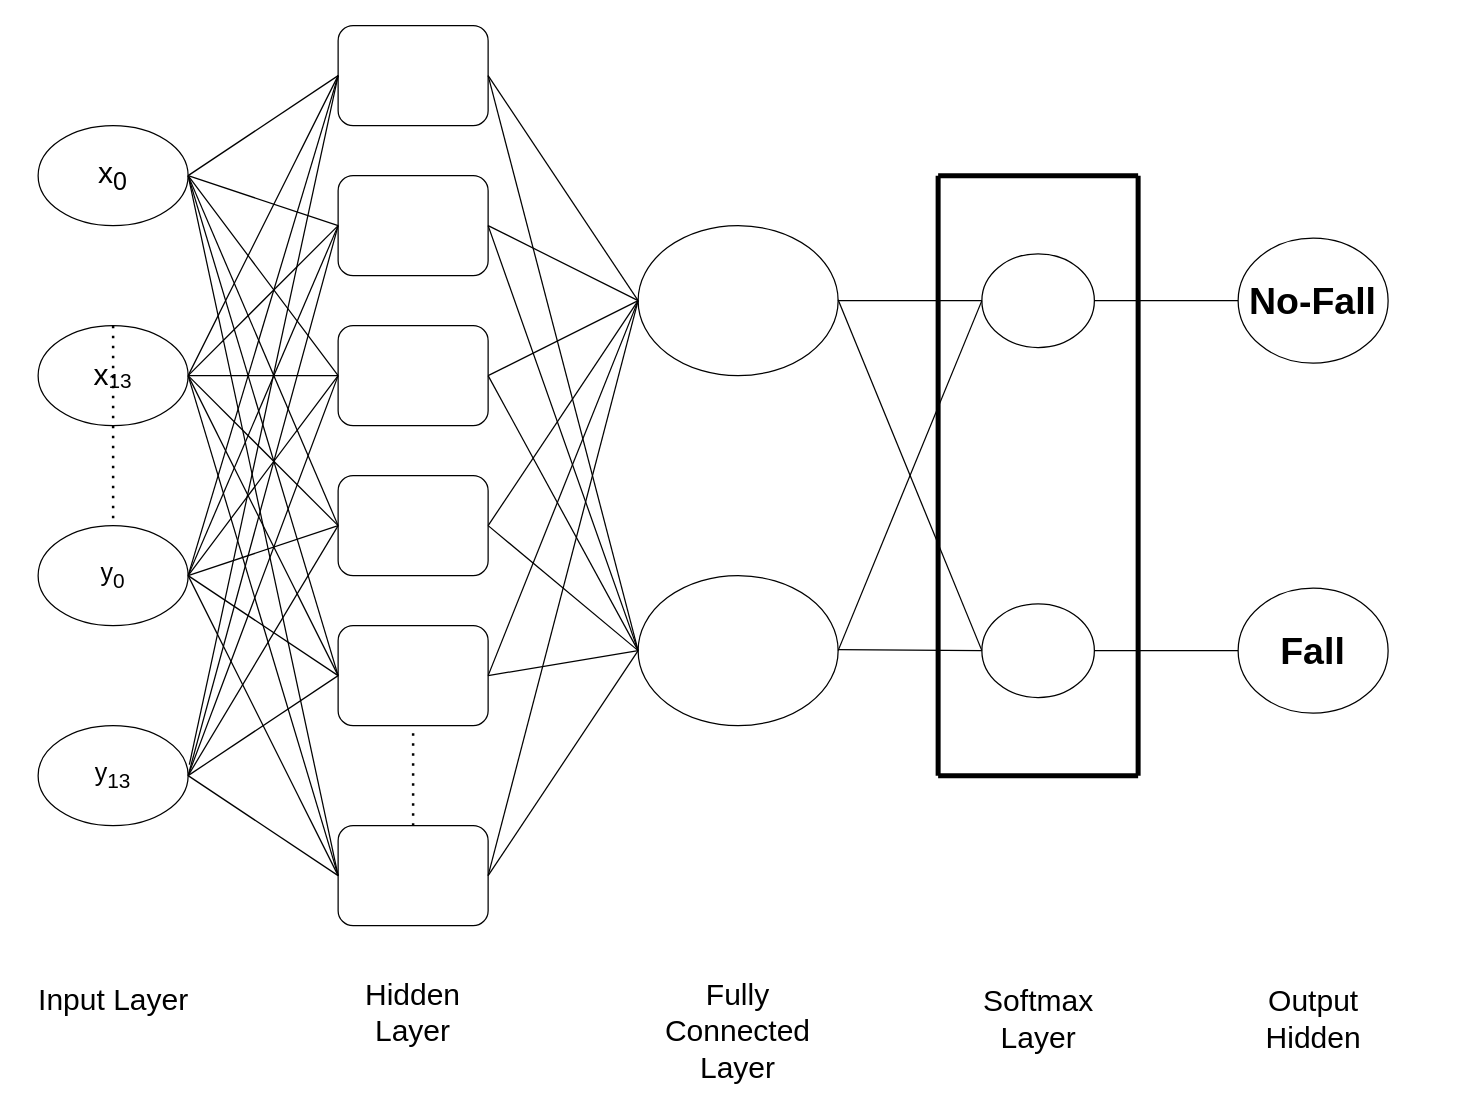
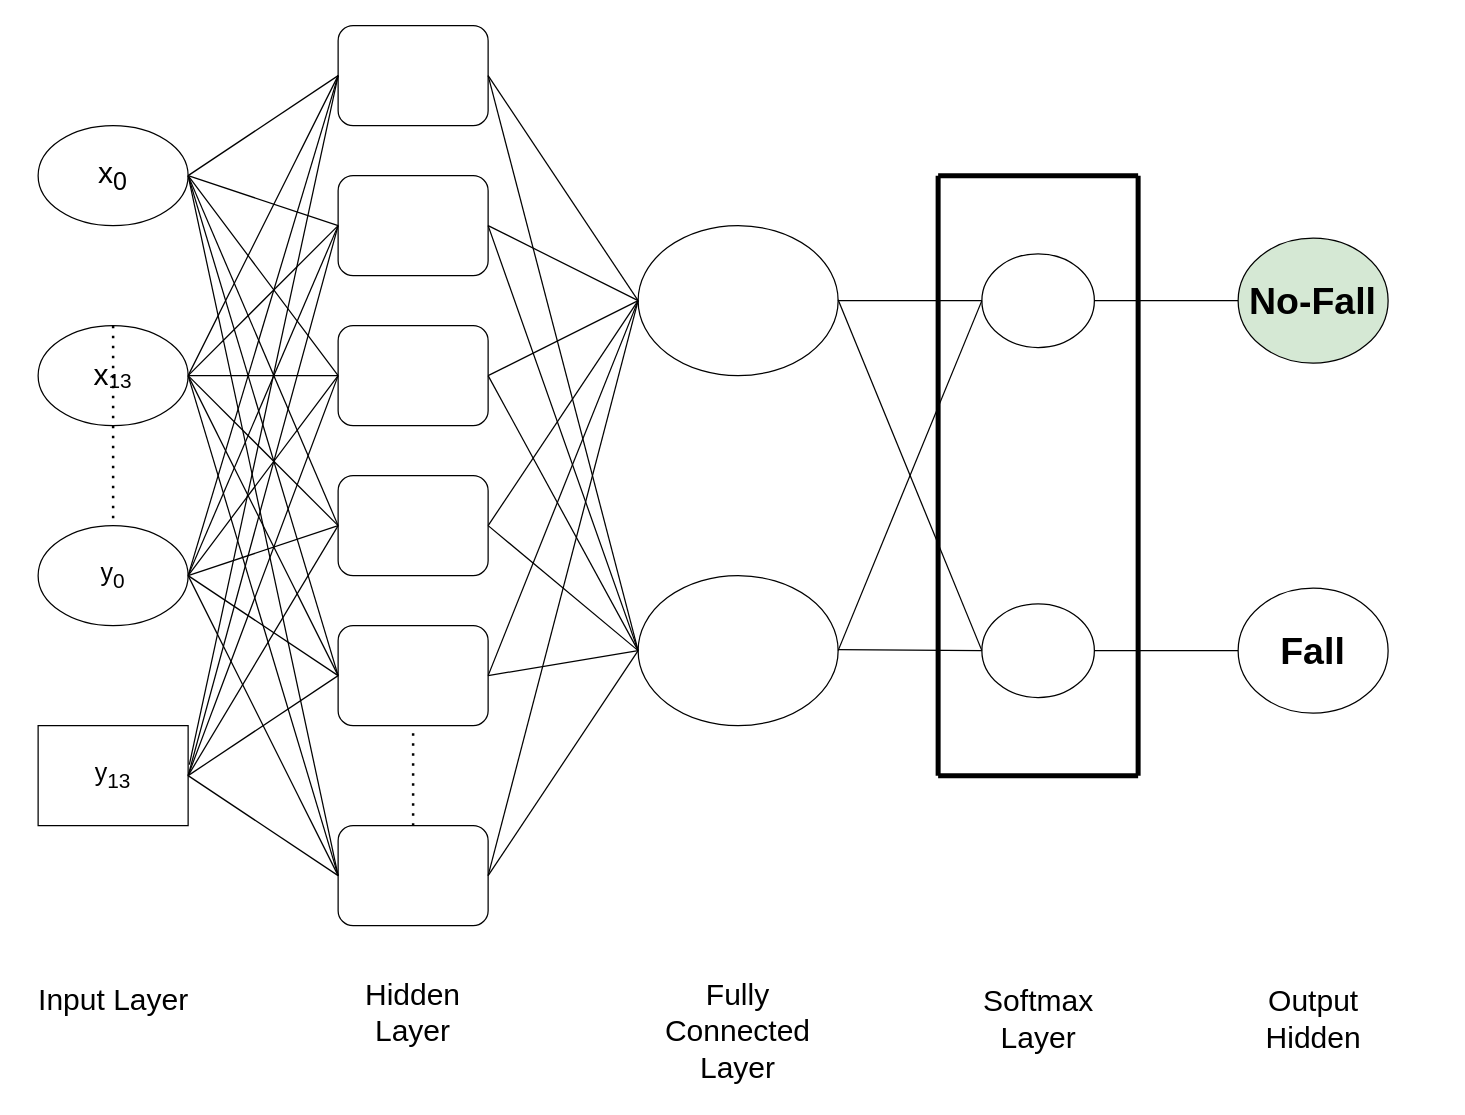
- <mxCell id="19" value="&lt;span style=&quot;font-size: 30px;&quot;&gt;No-Fall&lt;/span&gt;" style="ellipse;whiteSpace=wrap;html=1;fontStyle=1;" parent="2" vertex="1"><mxGeometry x="990" y="190" width="120" height="100" as="geometry" /></mxCell>
+ <mxCell id="19" value="&lt;span style=&quot;font-size: 30px;&quot;&gt;No-Fall&lt;/span&gt;" style="ellipse;whiteSpace=wrap;html=1;fontStyle=1;fillColor=#d5e8d4;" parent="2" vertex="1"><mxGeometry x="990" y="190" width="120" height="100" as="geometry" /></mxCell>
- <mxCell id="6" value="&lt;span style=&quot;font-size: 20px;&quot;&gt;y&lt;sub&gt;13&lt;/sub&gt;&lt;/span&gt;" style="ellipse;whiteSpace=wrap;html=1;" parent="2" vertex="1"><mxGeometry x="30" y="580" width="120" height="80" as="geometry" /></mxCell>
+ <mxCell id="6" value="&lt;span style=&quot;font-size: 20px;&quot;&gt;y&lt;sub&gt;13&lt;/sub&gt;&lt;/span&gt;" style="whiteSpace=wrap;html=1;rounded=0;" parent="2" vertex="1"><mxGeometry x="30" y="580" width="120" height="80" as="geometry" /></mxCell>
